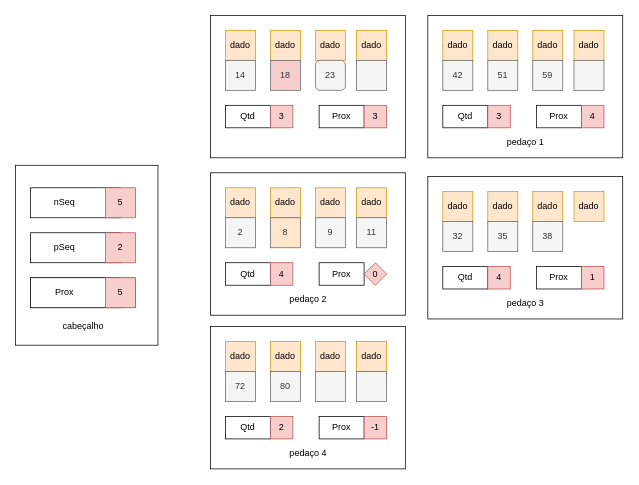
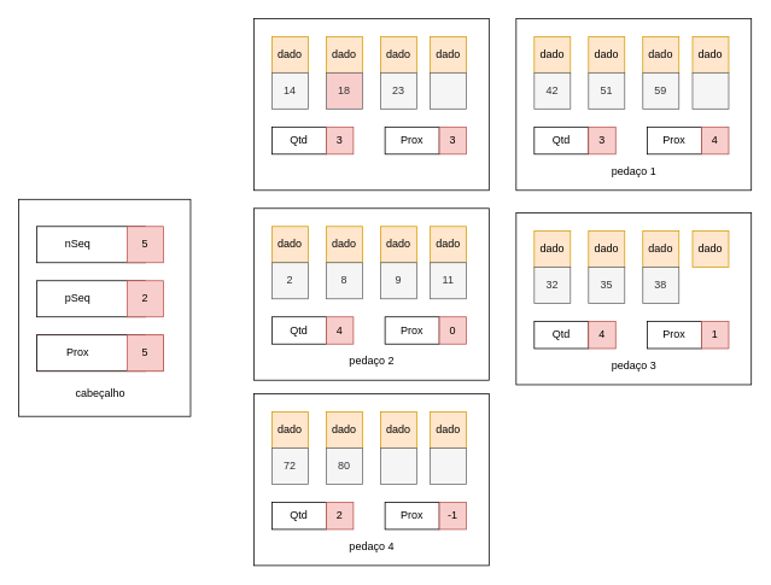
- <mxCell id="31" value="23" style="whiteSpace=wrap;html=1;fillColor=#f5f5f5;fontColor=#333333;strokeColor=#666666;rounded=1;" vertex="1" parent="29"><mxGeometry y="40" width="40" height="40" as="geometry" /></mxCell>
+ <mxCell id="31" value="23" style="rounded=0;whiteSpace=wrap;html=1;fillColor=#f5f5f5;fontColor=#333333;strokeColor=#666666;" vertex="1" parent="29"><mxGeometry y="40" width="40" height="40" as="geometry" /></mxCell>
- <mxCell id="68" value="8" style="rounded=0;whiteSpace=wrap;html=1;fillColor=#ffe6cc;fontColor=#333333;strokeColor=#666666;" vertex="1" parent="66"><mxGeometry y="40" width="40" height="40" as="geometry" /></mxCell>
+ <mxCell id="68" value="8" style="rounded=0;whiteSpace=wrap;html=1;fillColor=#f5f5f5;fontColor=#333333;strokeColor=#666666;" vertex="1" parent="66"><mxGeometry y="40" width="40" height="40" as="geometry" /></mxCell>
- <mxCell id="61" value="0" style="rhombus;whiteSpace=wrap;html=1;aspect=fixed;fillColor=#f8cecc;strokeColor=#b85450;" vertex="1" parent="59"><mxGeometry x="60.001" width="30" height="30" as="geometry" /></mxCell>
+ <mxCell id="61" value="0" style="whiteSpace=wrap;html=1;aspect=fixed;fillColor=#f8cecc;strokeColor=#b85450;" vertex="1" parent="59"><mxGeometry x="60.001" width="30" height="30" as="geometry" /></mxCell>
